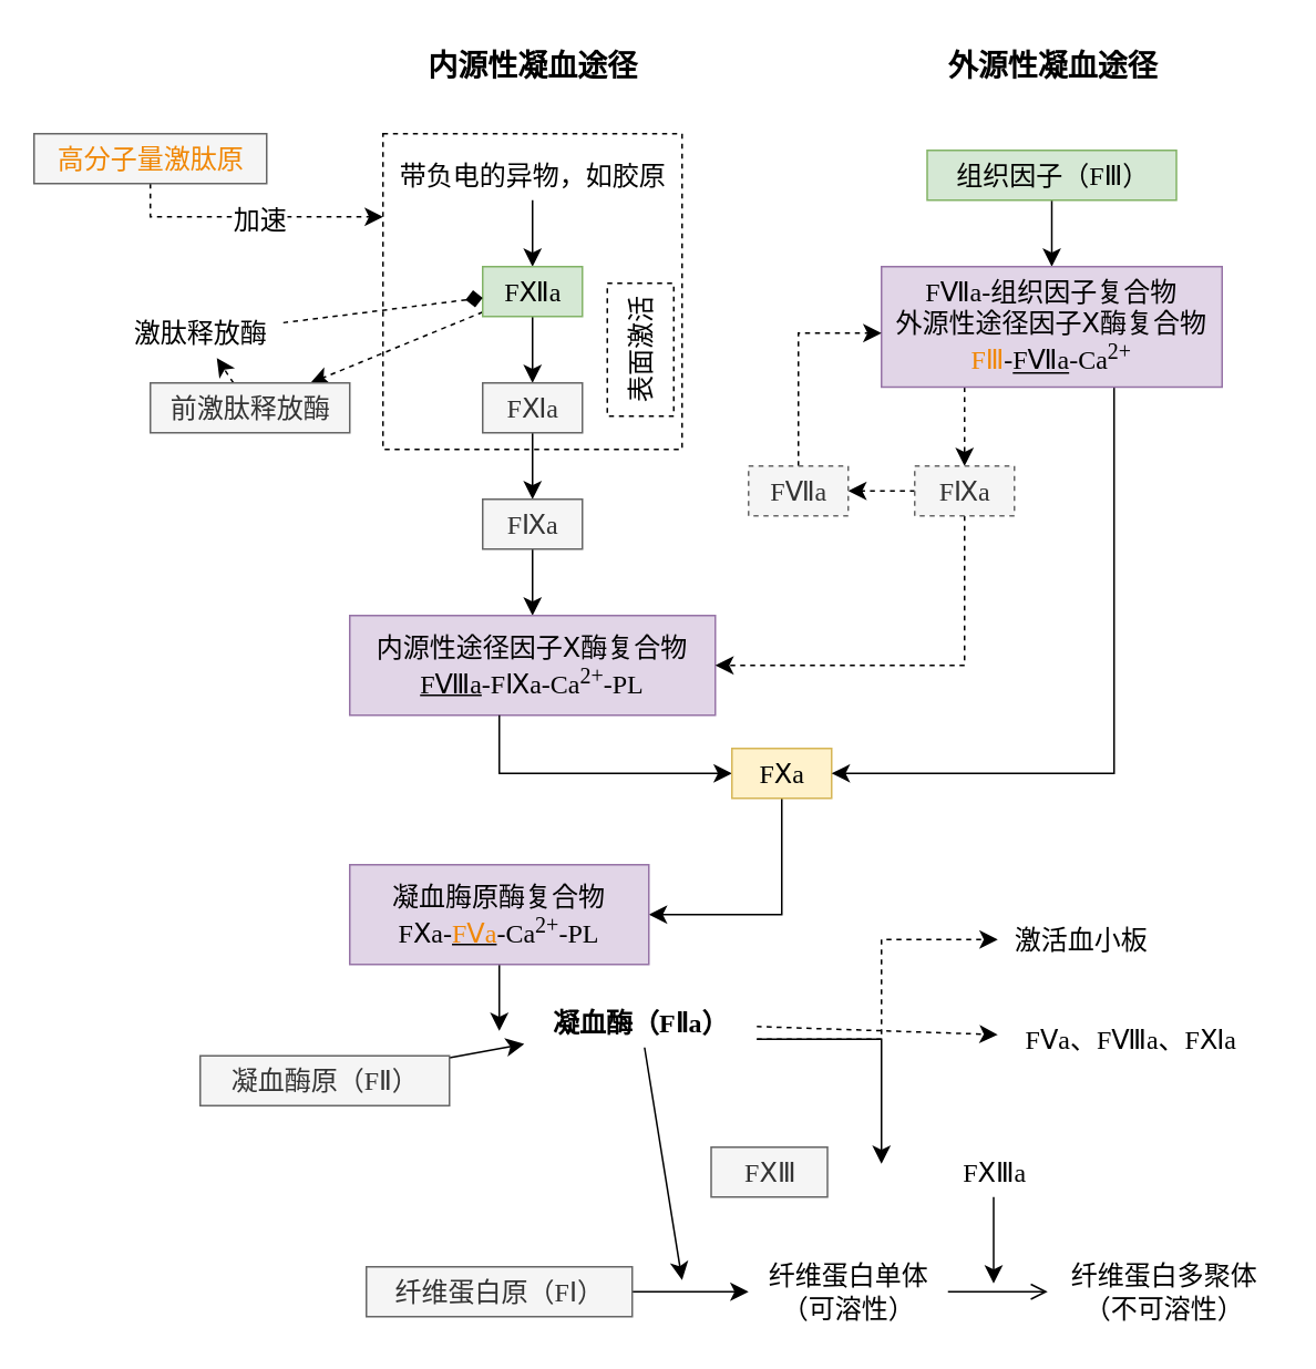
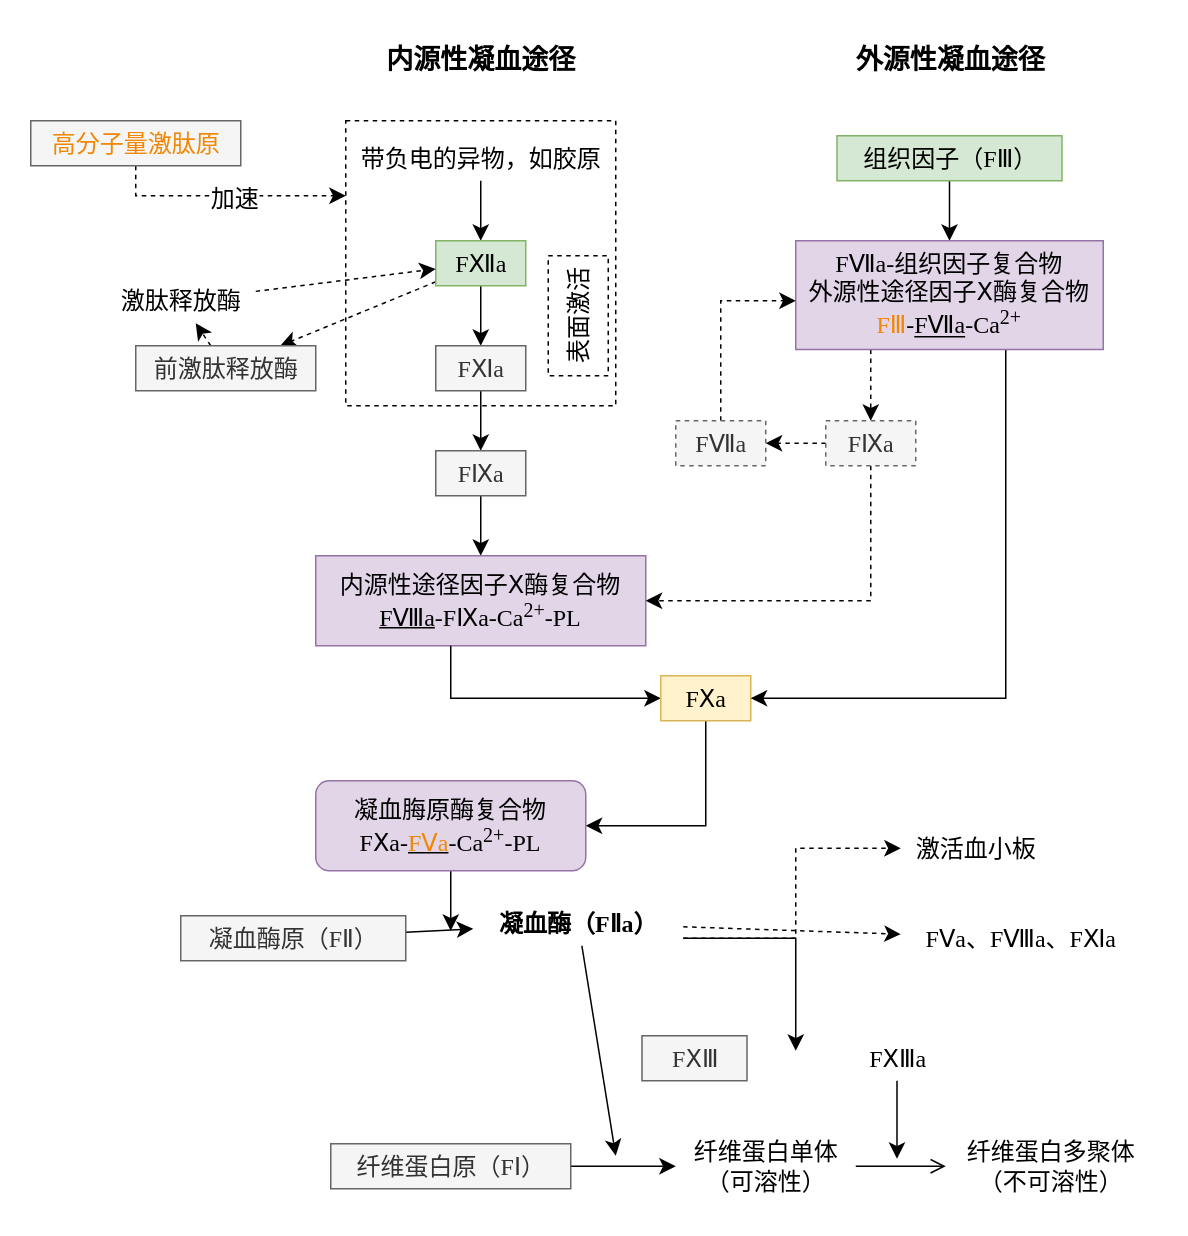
- <mxCell id="14" style="edgeStyle=none;curved=1;rounded=0;orthogonalLoop=1;jettySize=auto;html=1;fontSize=12;startSize=8;endSize=8;dashed=1;fontFamily=Noto Sans SC;endArrow=diamond;" parent="1" source="15" target="9" edge="1"><mxGeometry relative="1" as="geometry" /></mxCell>
+ <mxCell id="14" style="edgeStyle=none;curved=1;rounded=0;orthogonalLoop=1;jettySize=auto;html=1;fontSize=12;startSize=8;endSize=8;dashed=1;fontFamily=Noto Sans SC;" parent="1" source="15" target="9" edge="1"><mxGeometry relative="1" as="geometry" /></mxCell>
- <mxCell id="37" value="凝血脢原酶复合物&lt;br&gt;FⅩa-&lt;u&gt;&lt;font color=&quot;#f08705&quot;&gt;FⅤa&lt;/font&gt;&lt;/u&gt;-Ca&lt;sup&gt;2+&lt;/sup&gt;-PL" style="whiteSpace=wrap;html=1;fontSize=16;fillColor=#e1d5e7;strokeColor=#9673a6;fontFamily=Noto Sans SC;" parent="1" vertex="1"><mxGeometry x="210" y="520" width="180" height="60" as="geometry" /></mxCell>
+ <mxCell id="37" value="凝血脢原酶复合物&lt;br&gt;FⅩa-&lt;u&gt;&lt;font color=&quot;#f08705&quot;&gt;FⅤa&lt;/font&gt;&lt;/u&gt;-Ca&lt;sup&gt;2+&lt;/sup&gt;-PL" style="whiteSpace=wrap;html=1;fontSize=16;fillColor=#e1d5e7;strokeColor=#9673a6;fontFamily=Noto Sans SC;rounded=1;" parent="1" vertex="1"><mxGeometry x="210" y="520" width="180" height="60" as="geometry" /></mxCell>
- <mxCell id="39" value="凝血酶原（FⅡ）" style="text;html=1;align=center;verticalAlign=middle;resizable=0;points=[];autosize=1;strokeColor=#666666;fillColor=#f5f5f5;fontSize=16;fontColor=#333333;fontFamily=Noto Sans SC;" parent="1" vertex="1"><mxGeometry x="120" y="635" width="150" height="30" as="geometry" /></mxCell>
+ <mxCell id="39" value="凝血酶原（FⅡ）" style="text;html=1;align=center;verticalAlign=middle;resizable=0;points=[];autosize=1;strokeColor=#666666;fillColor=#f5f5f5;fontSize=16;fontColor=#333333;fontFamily=Noto Sans SC;" parent="1" vertex="1"><mxGeometry x="120" y="610" width="150" height="30" as="geometry" /></mxCell>
